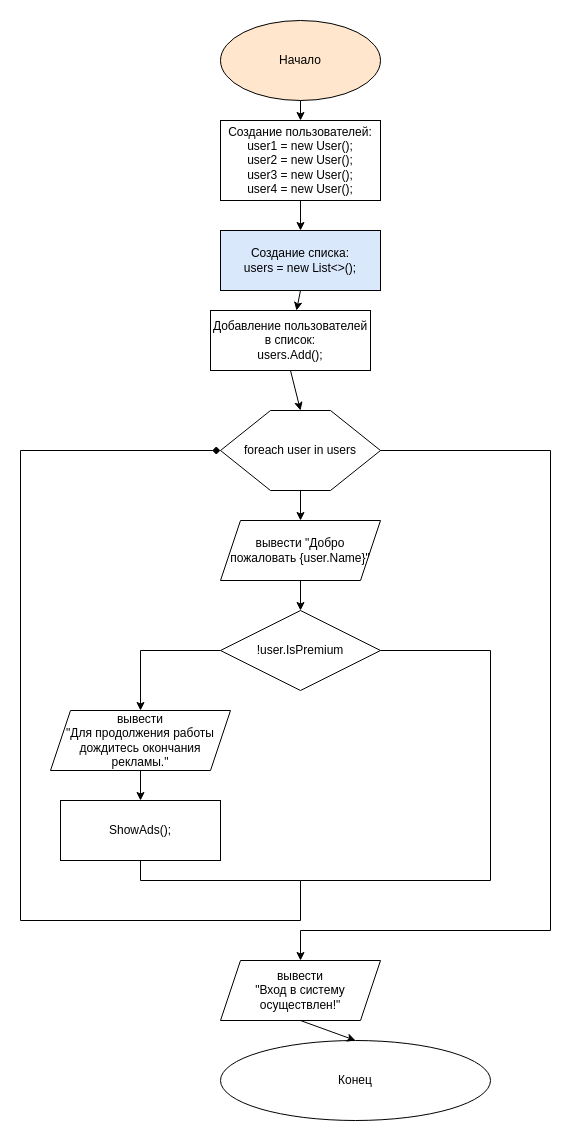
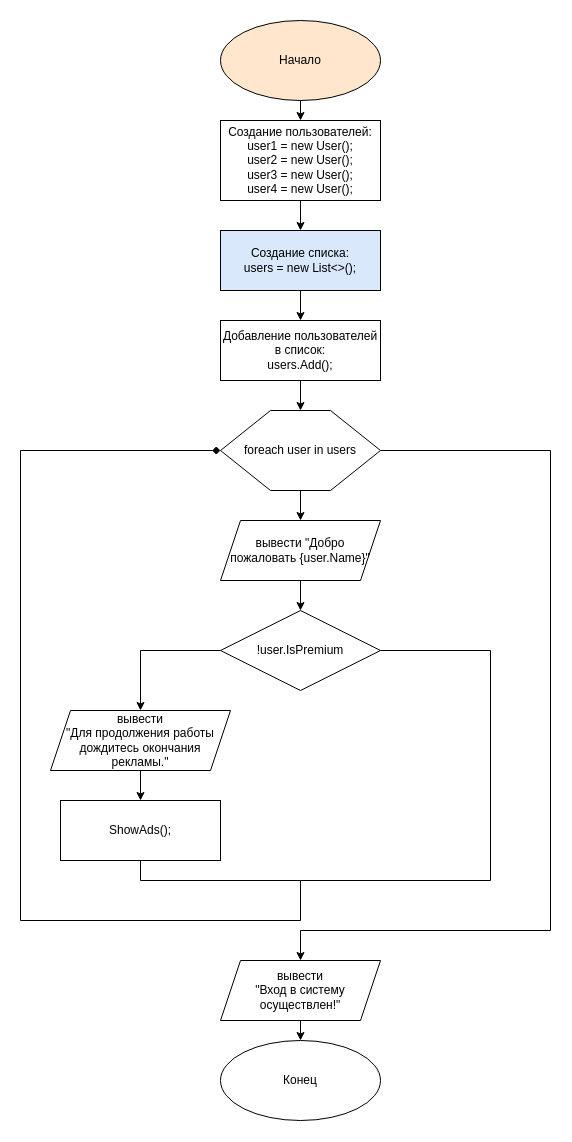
- <mxCell id="15" value="Добавление пользователей в список:&lt;br&gt;users.Add();" style="rounded=0;whiteSpace=wrap;html=1;" parent="1" vertex="1"><mxGeometry x="210" y="310" width="160" height="60" as="geometry" /></mxCell>
+ <mxCell id="15" value="Добавление пользователей в список:&lt;br&gt;users.Add();" style="rounded=0;whiteSpace=wrap;html=1;" parent="1" vertex="1"><mxGeometry x="220" y="320" width="160" height="60" as="geometry" /></mxCell>
- <mxCell id="8" value="Конец" style="ellipse;whiteSpace=wrap;html=1;" parent="1" vertex="1"><mxGeometry x="220" y="1040" width="270" height="80" as="geometry" /></mxCell>
+ <mxCell id="8" value="Конец" style="ellipse;whiteSpace=wrap;html=1;" parent="1" vertex="1"><mxGeometry x="220" y="1040" width="160" height="80" as="geometry" /></mxCell>
